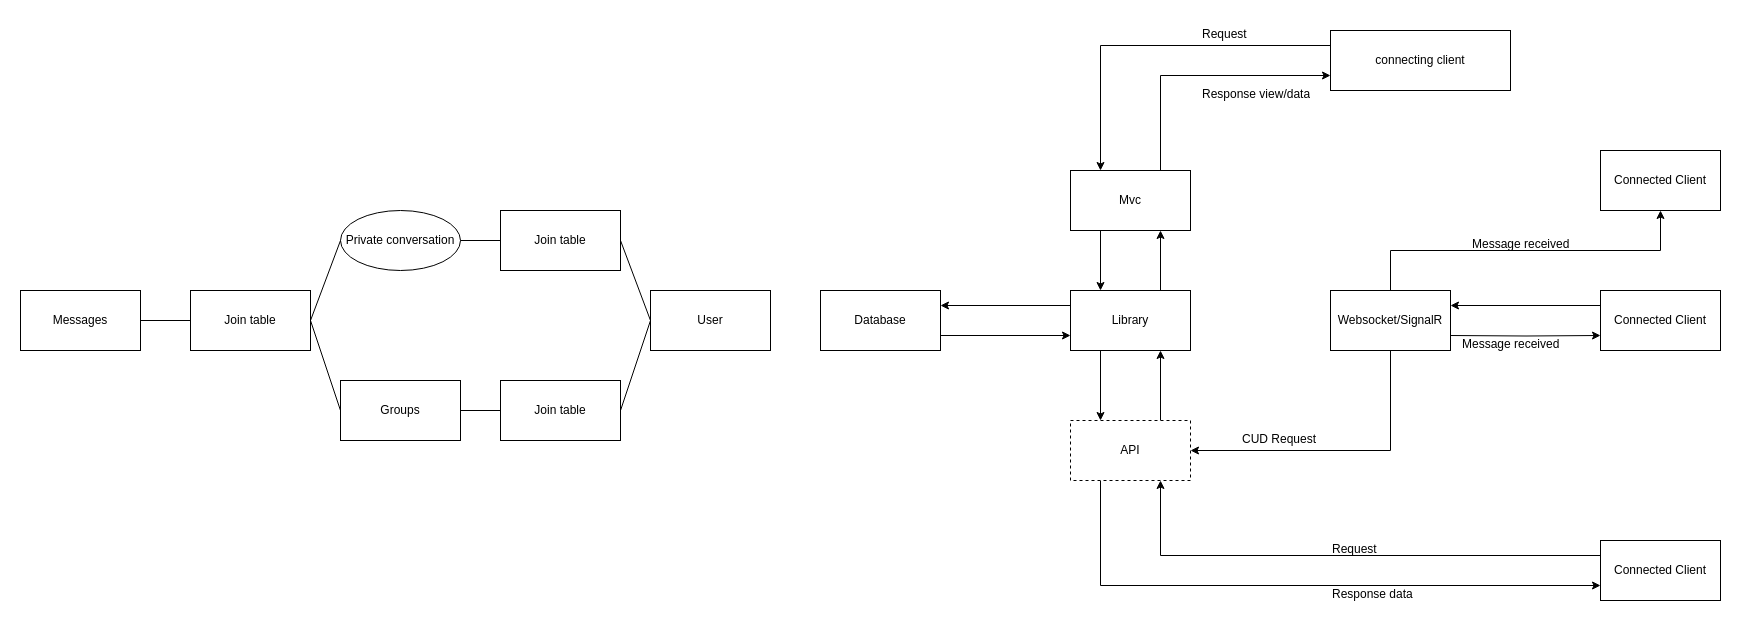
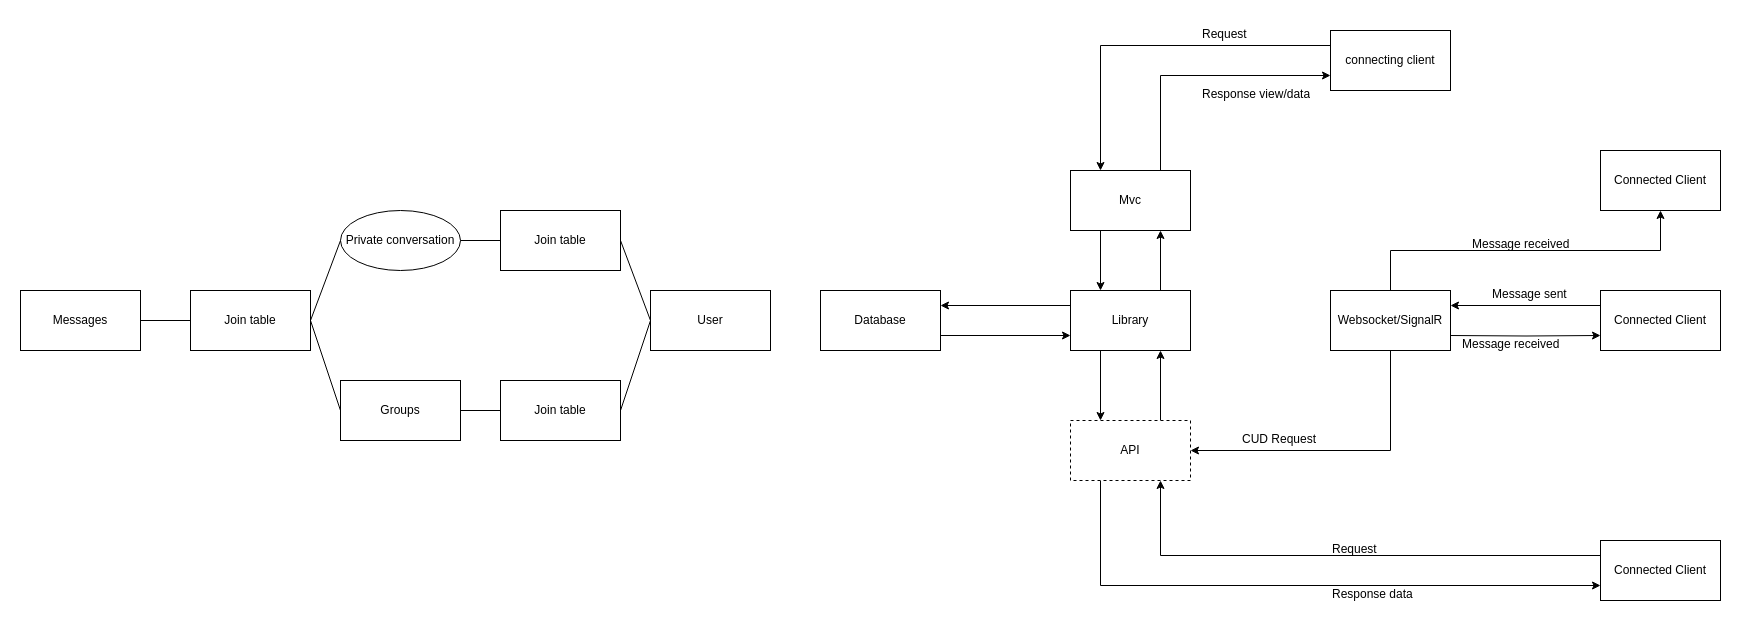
- <mxCell id="25" value="connecting client" style="rounded=0;whiteSpace=wrap;html=1;" parent="1" vertex="1"><mxGeometry x="1330" y="30" width="180" height="60" as="geometry" /></mxCell>
+ <mxCell id="25" value="connecting client" style="rounded=0;whiteSpace=wrap;html=1;" parent="1" vertex="1"><mxGeometry x="1330" y="30" width="120" height="60" as="geometry" /></mxCell>
+ <mxCell id="22" value="Message sent" style="text;html=1;whiteSpace=wrap;overflow=hidden;rounded=0;" parent="1" vertex="1"><mxGeometry x="1490" y="280" width="80" height="40" as="geometry" /></mxCell>
